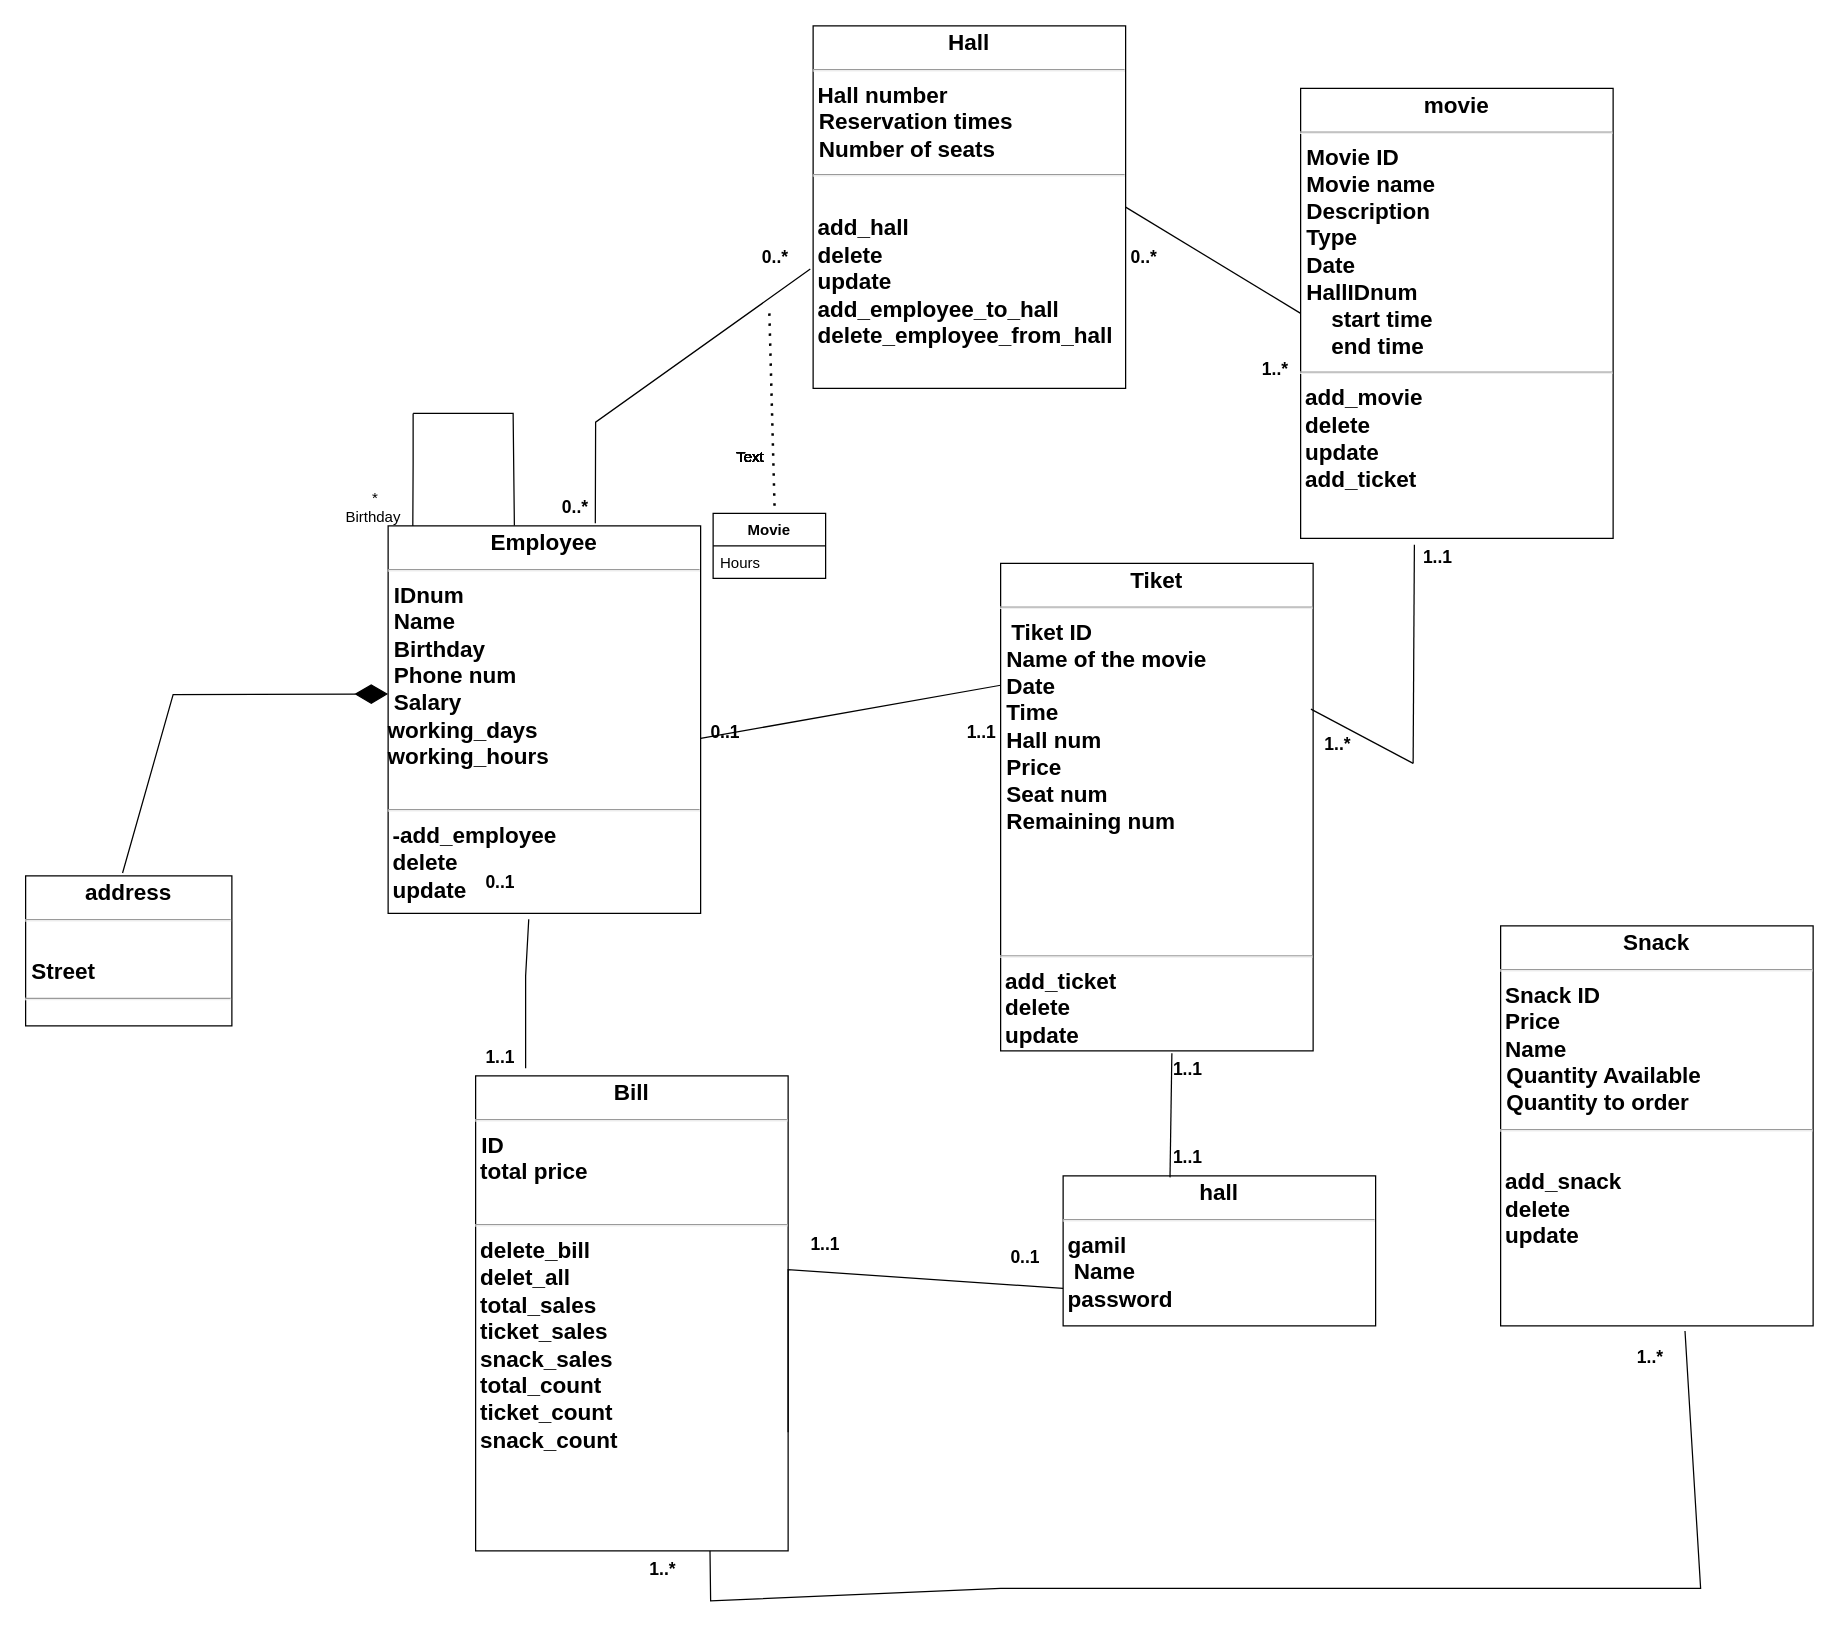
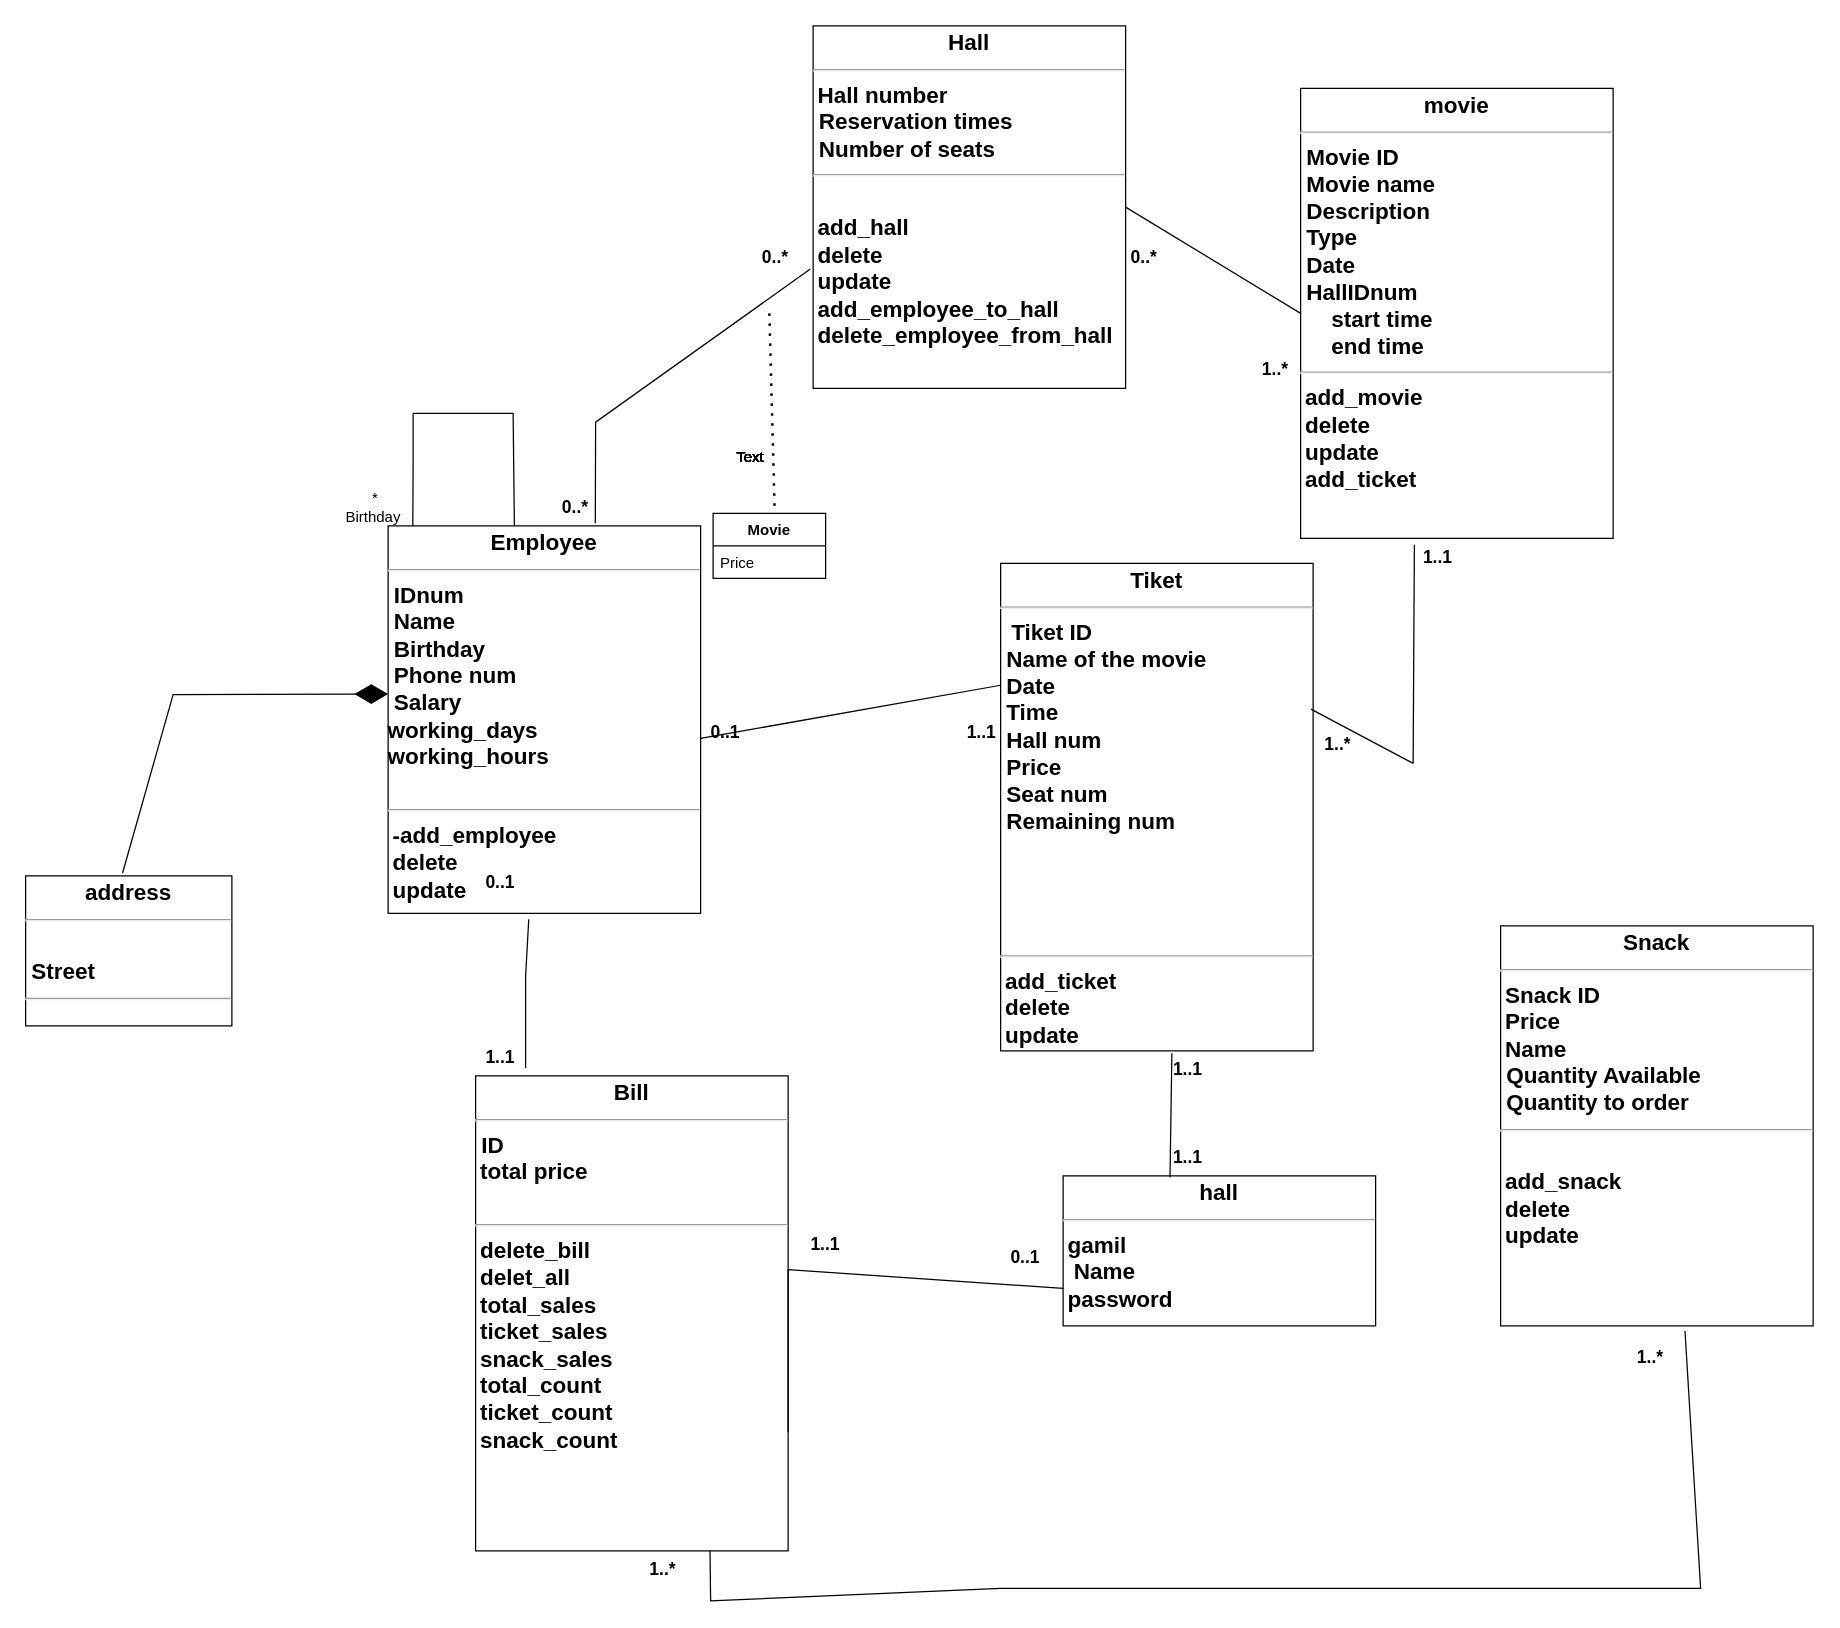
- <mxCell id="24" value="Hours" style="text;strokeColor=none;fillColor=none;align=left;verticalAlign=top;spacingLeft=4;spacingRight=4;overflow=hidden;rotatable=0;points=[[0,0.5],[1,0.5]];portConstraint=eastwest;whiteSpace=wrap;html=1;" parent="23" vertex="1"><mxGeometry y="26" width="90" height="26" as="geometry" /></mxCell>
+ <mxCell id="24" value="Price" style="text;strokeColor=none;fillColor=none;align=left;verticalAlign=top;spacingLeft=4;spacingRight=4;overflow=hidden;rotatable=0;points=[[0,0.5],[1,0.5]];portConstraint=eastwest;whiteSpace=wrap;html=1;" parent="23" vertex="1"><mxGeometry y="26" width="90" height="26" as="geometry" /></mxCell>
